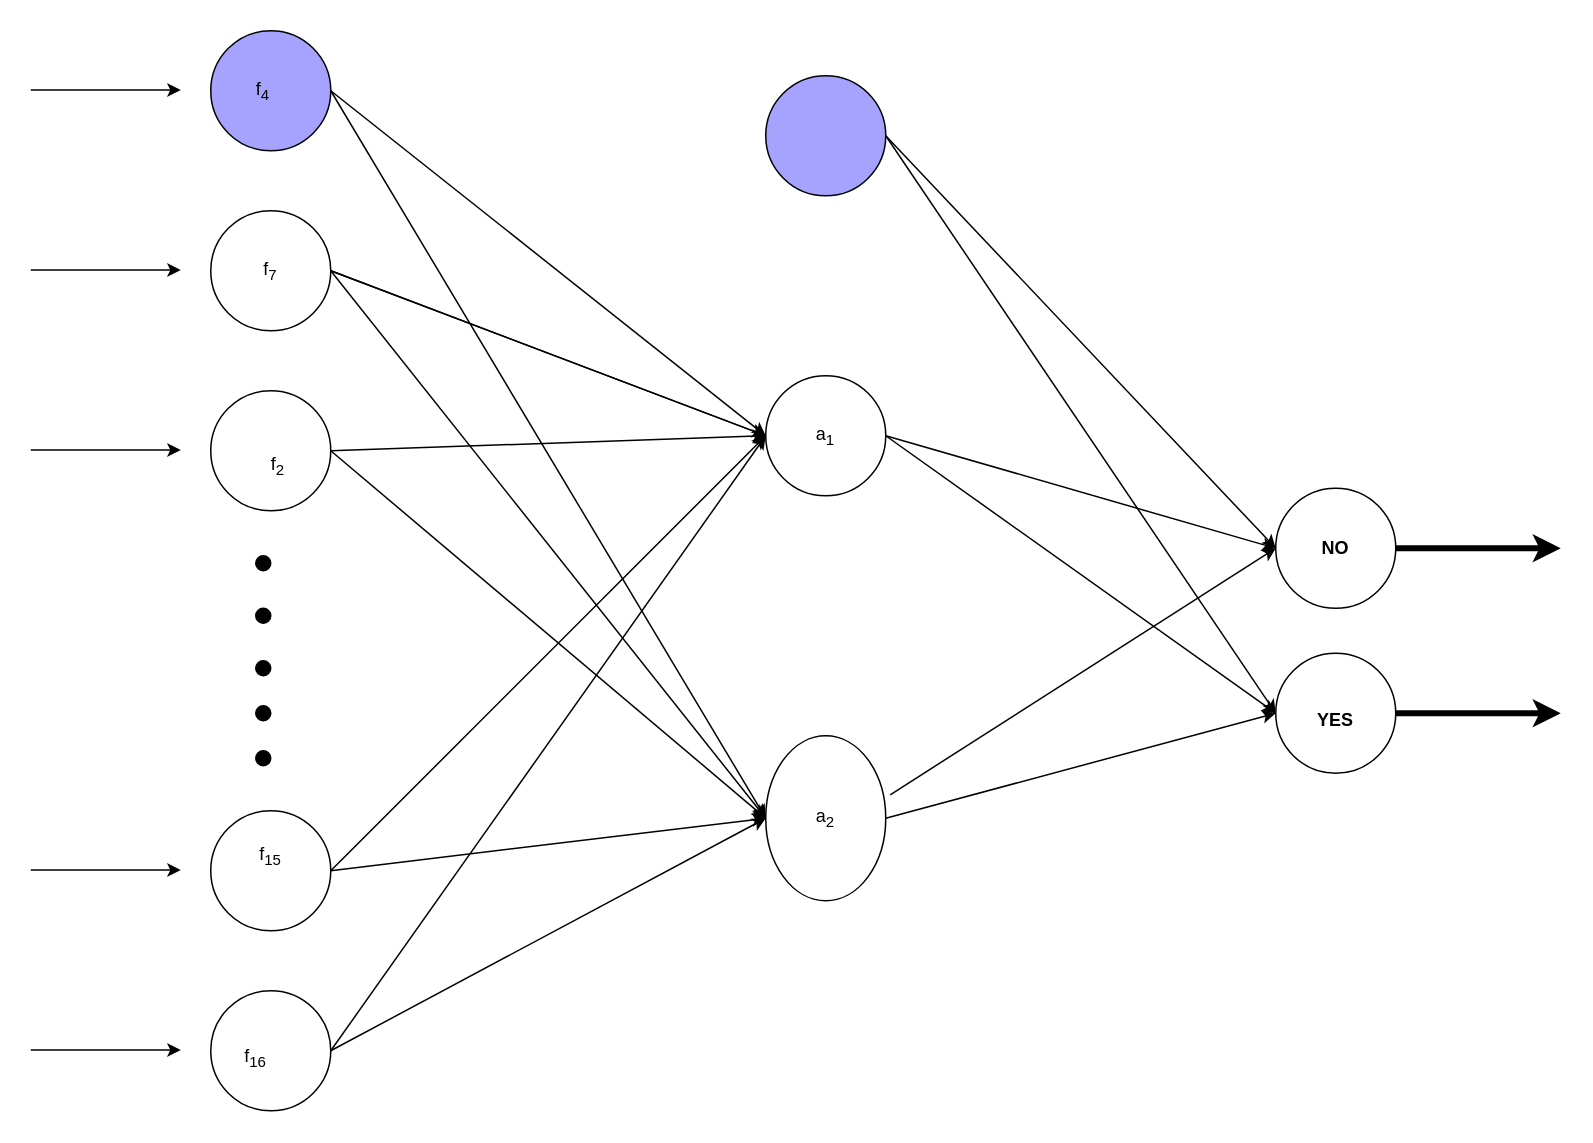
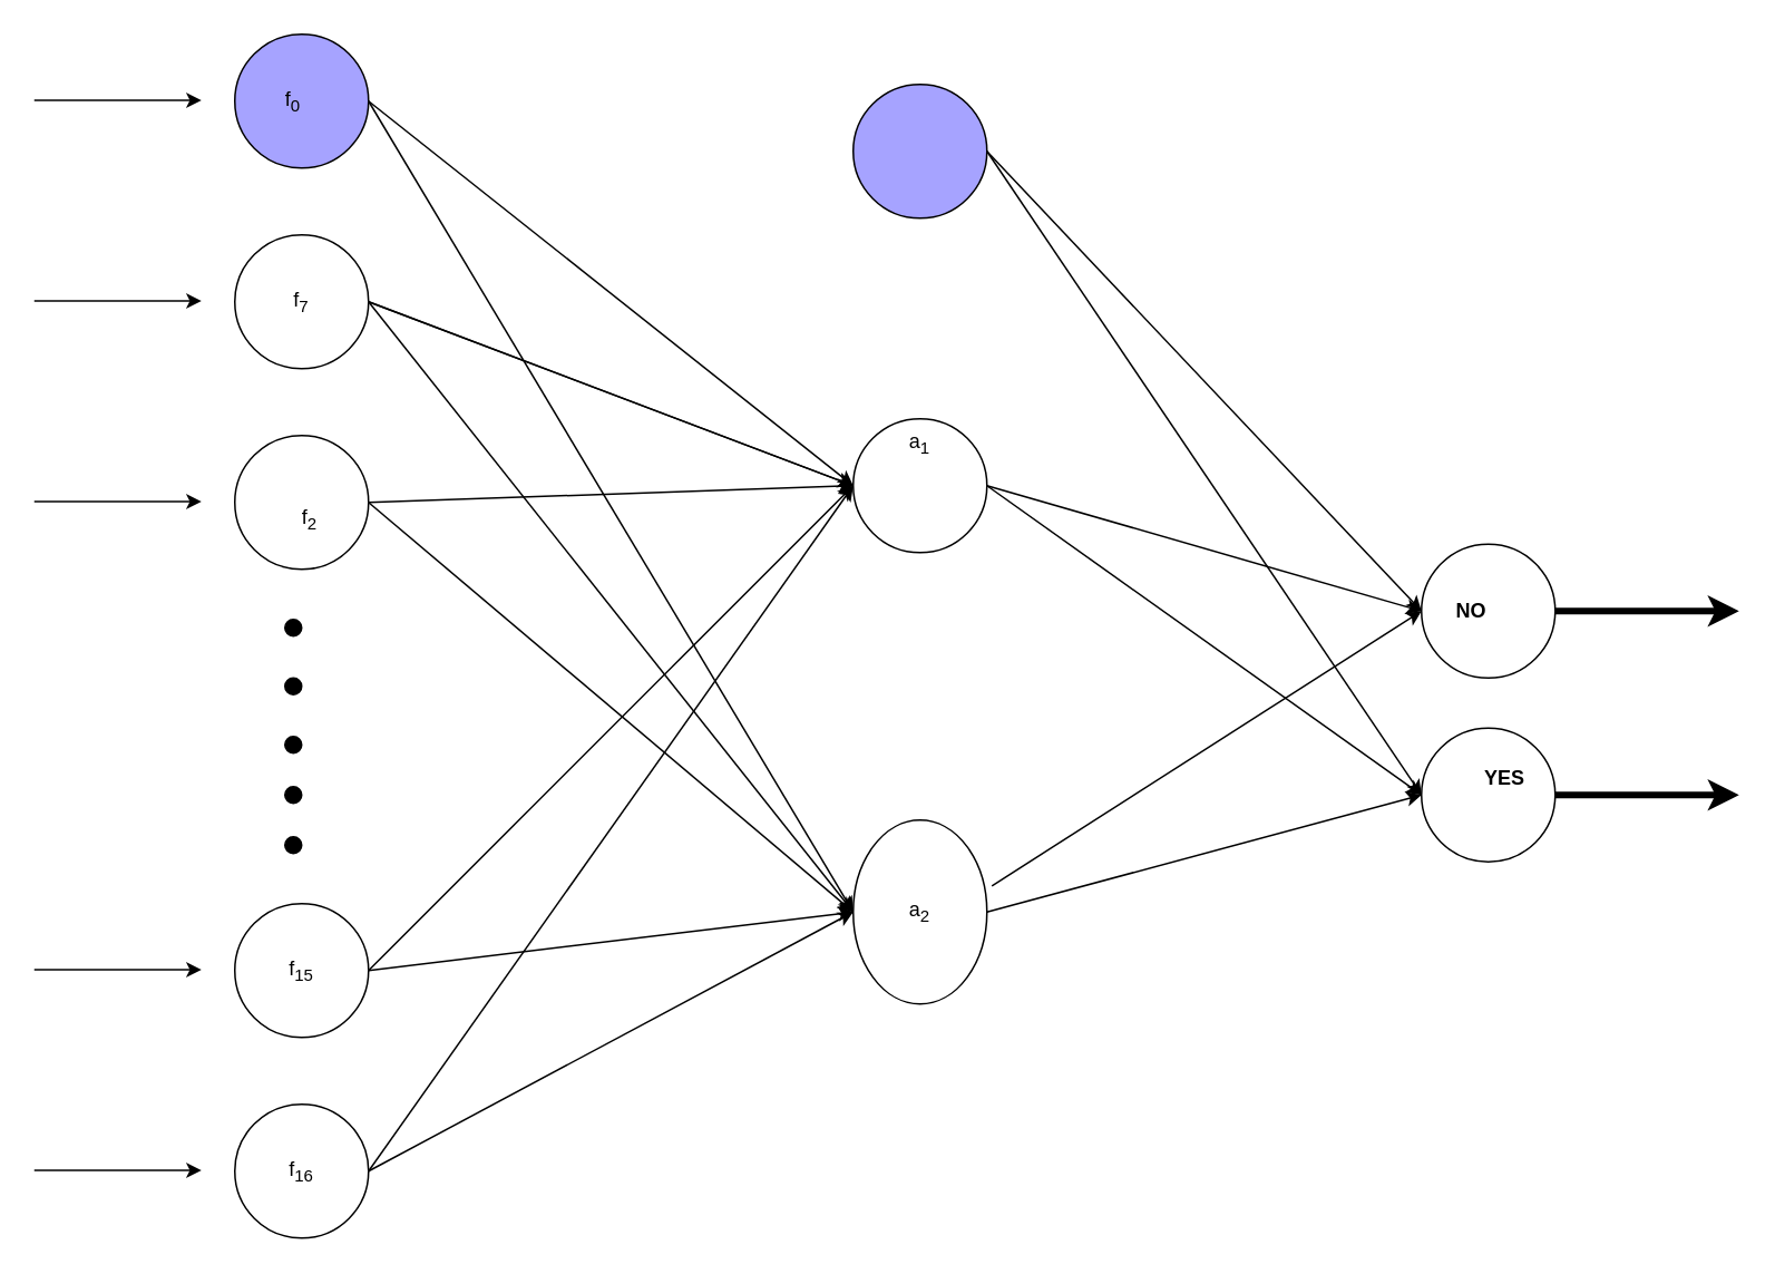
- <mxCell id="13" value="f&lt;sub&gt;4&lt;/sub&gt;" style="text;html=1;strokeColor=none;fillColor=none;align=center;verticalAlign=middle;whiteSpace=wrap;rounded=0;" vertex="1" parent="1"><mxGeometry x="155" y="50" width="40" height="20" as="geometry" /></mxCell>
+ <mxCell id="13" value="f&lt;sub&gt;0&lt;/sub&gt;" style="text;html=1;strokeColor=none;fillColor=none;align=center;verticalAlign=middle;whiteSpace=wrap;rounded=0;" vertex="1" parent="1"><mxGeometry x="155" y="50" width="40" height="20" as="geometry" /></mxCell>
- <mxCell id="48" value="a&lt;sub&gt;1&lt;/sub&gt;" style="text;html=1;strokeColor=none;fillColor=none;align=center;verticalAlign=middle;whiteSpace=wrap;rounded=0;" vertex="1" parent="1"><mxGeometry x="530" y="280" width="40" height="20" as="geometry" /></mxCell>
+ <mxCell id="48" value="a&lt;sub&gt;1&lt;/sub&gt;" style="text;html=1;strokeColor=none;fillColor=none;align=center;verticalAlign=middle;whiteSpace=wrap;rounded=0;" vertex="1" parent="1"><mxGeometry x="530" y="255" width="40" height="20" as="geometry" /></mxCell>
- <mxCell id="47" value="&lt;b&gt;NO&lt;/b&gt;" style="text;html=1;strokeColor=none;fillColor=none;align=center;verticalAlign=middle;whiteSpace=wrap;rounded=0;" vertex="1" parent="1"><mxGeometry x="870" y="355" width="40" height="20" as="geometry" /></mxCell>
+ <mxCell id="47" value="&lt;b&gt;NO&lt;/b&gt;" style="text;html=1;strokeColor=none;fillColor=none;align=center;verticalAlign=middle;whiteSpace=wrap;rounded=0;" vertex="1" parent="1"><mxGeometry x="860" y="355" width="40" height="20" as="geometry" /></mxCell>
- <mxCell id="46" value="&lt;b&gt;YES&lt;/b&gt;" style="text;html=1;strokeColor=none;fillColor=none;align=center;verticalAlign=middle;whiteSpace=wrap;rounded=0;" vertex="1" parent="1"><mxGeometry x="870" y="470" width="40" height="20" as="geometry" /></mxCell>
+ <mxCell id="46" value="&lt;b&gt;YES&lt;/b&gt;" style="text;html=1;strokeColor=none;fillColor=none;align=center;verticalAlign=middle;whiteSpace=wrap;rounded=0;" vertex="1" parent="1"><mxGeometry x="880" y="455" width="40" height="20" as="geometry" /></mxCell>
- <mxCell id="16" value="f&lt;sub&gt;15&lt;/sub&gt;" style="text;html=1;strokeColor=none;fillColor=none;align=center;verticalAlign=middle;whiteSpace=wrap;rounded=0;" vertex="1" parent="1"><mxGeometry x="160" y="560" width="40" height="20" as="geometry" /></mxCell>
+ <mxCell id="16" value="f&lt;sub&gt;15&lt;/sub&gt;" style="text;html=1;strokeColor=none;fillColor=none;align=center;verticalAlign=middle;whiteSpace=wrap;rounded=0;" vertex="1" parent="1"><mxGeometry x="160" y="570" width="40" height="20" as="geometry" /></mxCell>
- <mxCell id="15" value="f&lt;sub&gt;16&lt;/sub&gt;" style="text;html=1;strokeColor=none;fillColor=none;align=center;verticalAlign=middle;whiteSpace=wrap;rounded=0;" vertex="1" parent="1"><mxGeometry x="150" y="695" width="40" height="20" as="geometry" /></mxCell>
+ <mxCell id="15" value="f&lt;sub&gt;16&lt;/sub&gt;" style="text;html=1;strokeColor=none;fillColor=none;align=center;verticalAlign=middle;whiteSpace=wrap;rounded=0;" vertex="1" parent="1"><mxGeometry x="160" y="690" width="40" height="20" as="geometry" /></mxCell>
